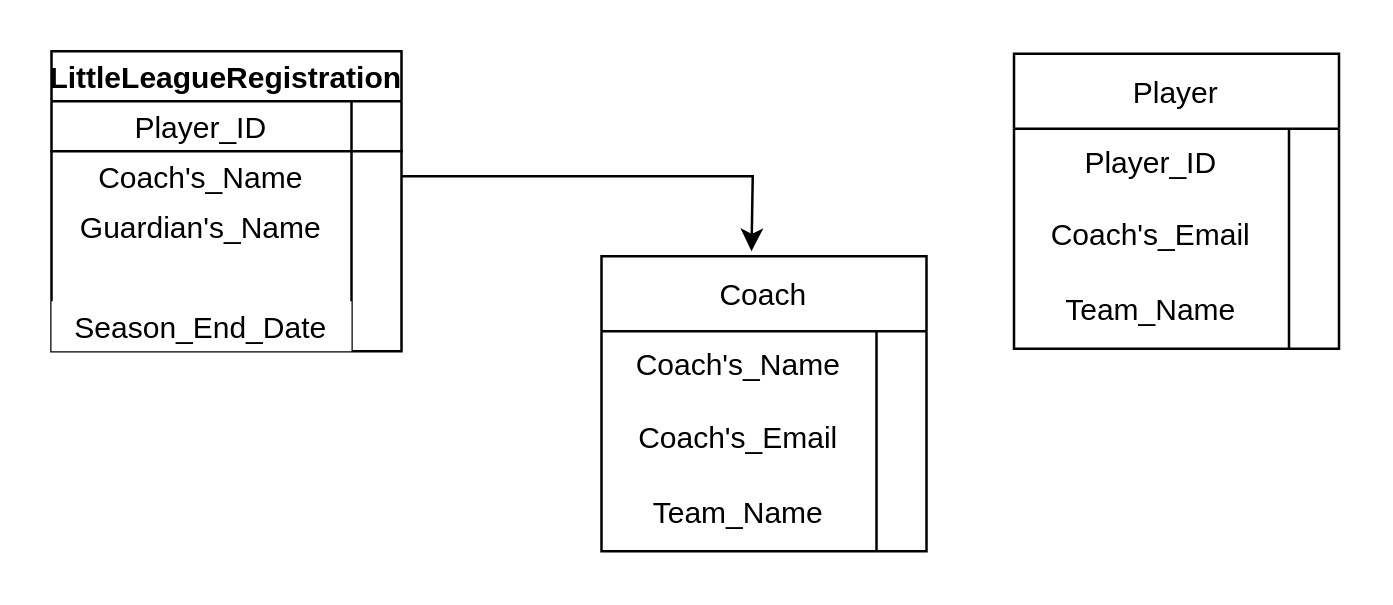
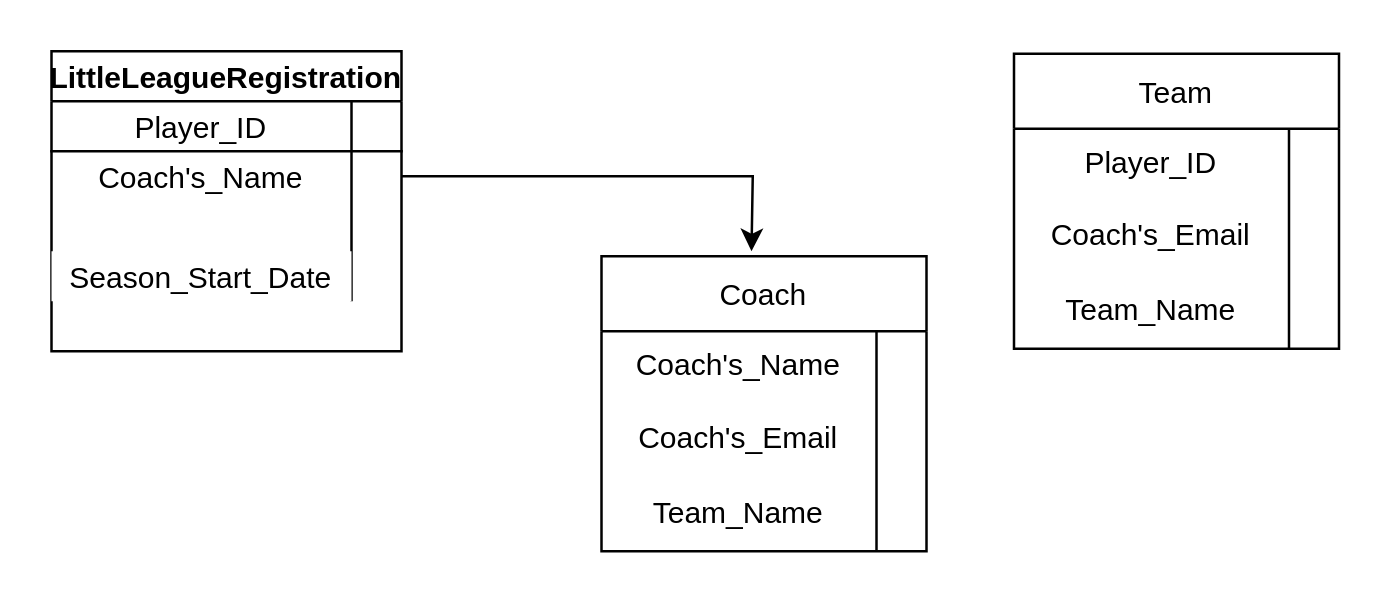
- <mxCell id="30" value="Player" style="shape=table;startSize=30;container=1;collapsible=0;childLayout=tableLayout;fixedRows=1;rowLines=0;fontStyle=0;strokeColor=default;fontSize=12;" vertex="1" parent="1"><mxGeometry x="405" y="21" width="130" height="118" as="geometry" /></mxCell>
+ <mxCell id="30" value="Team" style="shape=table;startSize=30;container=1;collapsible=0;childLayout=tableLayout;fixedRows=1;rowLines=0;fontStyle=0;strokeColor=default;fontSize=12;" vertex="1" parent="1"><mxGeometry x="405" y="21" width="130" height="118" as="geometry" /></mxCell>
- <mxCell id="10" value="Guardian's_Name" style="shape=partialRectangle;overflow=hidden;connectable=0;fillColor=none;top=0;left=0;bottom=0;right=0;" vertex="1" parent="9"><mxGeometry width="120" height="20" as="geometry"><mxRectangle width="120" height="20" as="alternateBounds" /></mxGeometry></mxCell>
+ <mxCell id="13" value="Season_Start_Date" style="shape=partialRectangle;overflow=hidden;connectable=1;top=0;left=0;bottom=0;right=0;movable=1;resizable=1;rotatable=1;deletable=1;editable=1;locked=0;strokeColor=default;strokeWidth=15;" vertex="1" parent="12"><mxGeometry width="120" height="20" as="geometry"><mxRectangle width="120" height="20" as="alternateBounds" /></mxGeometry></mxCell>
- <mxCell id="16" value="Season_End_Date" style="shape=partialRectangle;overflow=hidden;connectable=1;top=0;left=0;bottom=0;right=0;movable=1;resizable=1;rotatable=1;deletable=1;editable=1;locked=0;strokeColor=default;strokeWidth=15;" vertex="1" parent="15"><mxGeometry width="120" height="20" as="geometry"><mxRectangle width="120" height="20" as="alternateBounds" /></mxGeometry></mxCell>
